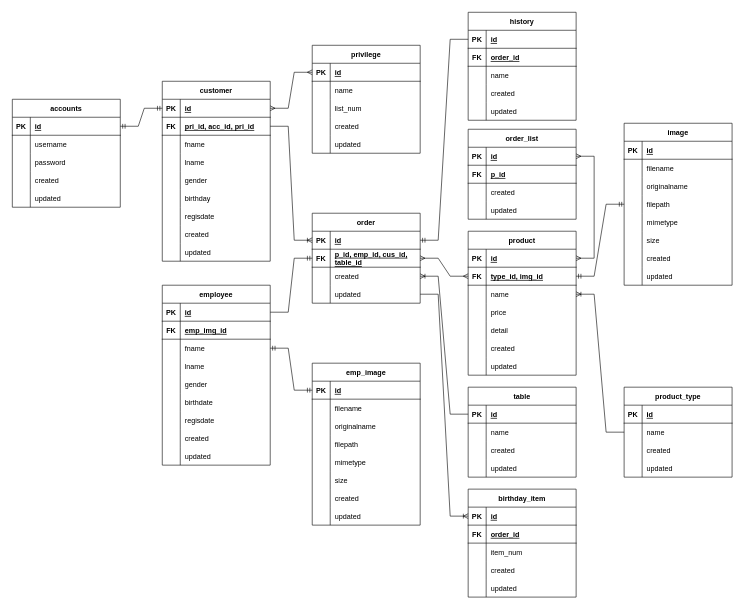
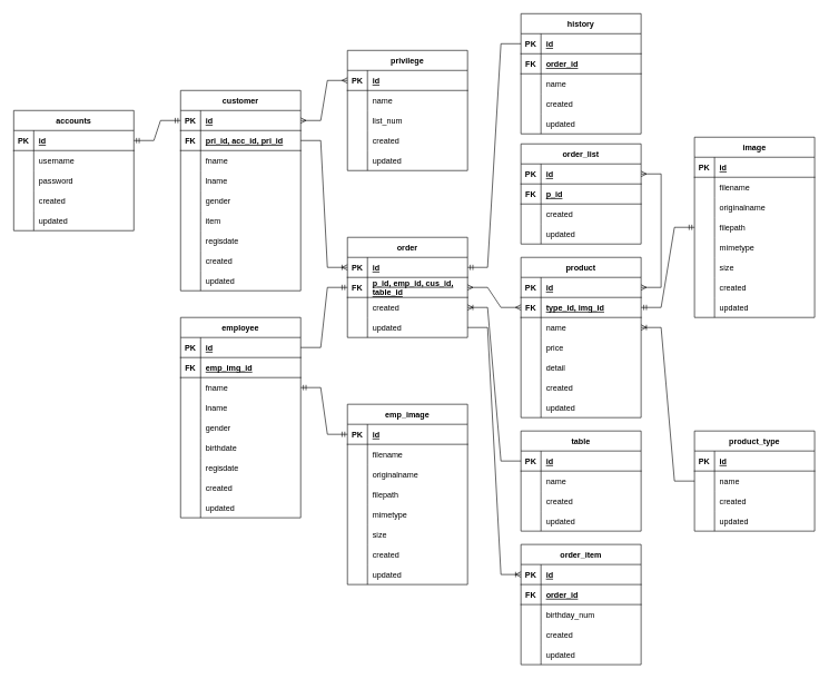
- <mxCell id="33" value="birthday" style="shape=partialRectangle;connectable=0;fillColor=none;top=0;left=0;bottom=0;right=0;align=left;spacingLeft=6;overflow=hidden;" parent="31" vertex="1"><mxGeometry x="30" width="150" height="30" as="geometry"><mxRectangle width="150" height="30" as="alternateBounds" /></mxGeometry></mxCell>
+ <mxCell id="33" value="item" style="shape=partialRectangle;connectable=0;fillColor=none;top=0;left=0;bottom=0;right=0;align=left;spacingLeft=6;overflow=hidden;" parent="31" vertex="1"><mxGeometry x="30" width="150" height="30" as="geometry"><mxRectangle width="150" height="30" as="alternateBounds" /></mxGeometry></mxCell>
- <mxCell id="237" value="birthday_item" style="shape=table;startSize=30;container=1;collapsible=1;childLayout=tableLayout;fixedRows=1;rowLines=0;fontStyle=1;align=center;resizeLast=1;" vertex="1" parent="1"><mxGeometry x="780" y="815" width="180" height="180" as="geometry" /></mxCell>
+ <mxCell id="237" value="order_item" style="shape=table;startSize=30;container=1;collapsible=1;childLayout=tableLayout;fixedRows=1;rowLines=0;fontStyle=1;align=center;resizeLast=1;" vertex="1" parent="1"><mxGeometry x="780" y="815" width="180" height="180" as="geometry" /></mxCell>
- <mxCell id="246" value="item_num" style="shape=partialRectangle;connectable=0;fillColor=none;top=0;left=0;bottom=0;right=0;align=left;spacingLeft=6;overflow=hidden;" vertex="1" parent="244"><mxGeometry x="30" width="150" height="30" as="geometry"><mxRectangle width="150" height="30" as="alternateBounds" /></mxGeometry></mxCell>
+ <mxCell id="246" value="birthday_num" style="shape=partialRectangle;connectable=0;fillColor=none;top=0;left=0;bottom=0;right=0;align=left;spacingLeft=6;overflow=hidden;" vertex="1" parent="244"><mxGeometry x="30" width="150" height="30" as="geometry"><mxRectangle width="150" height="30" as="alternateBounds" /></mxGeometry></mxCell>
